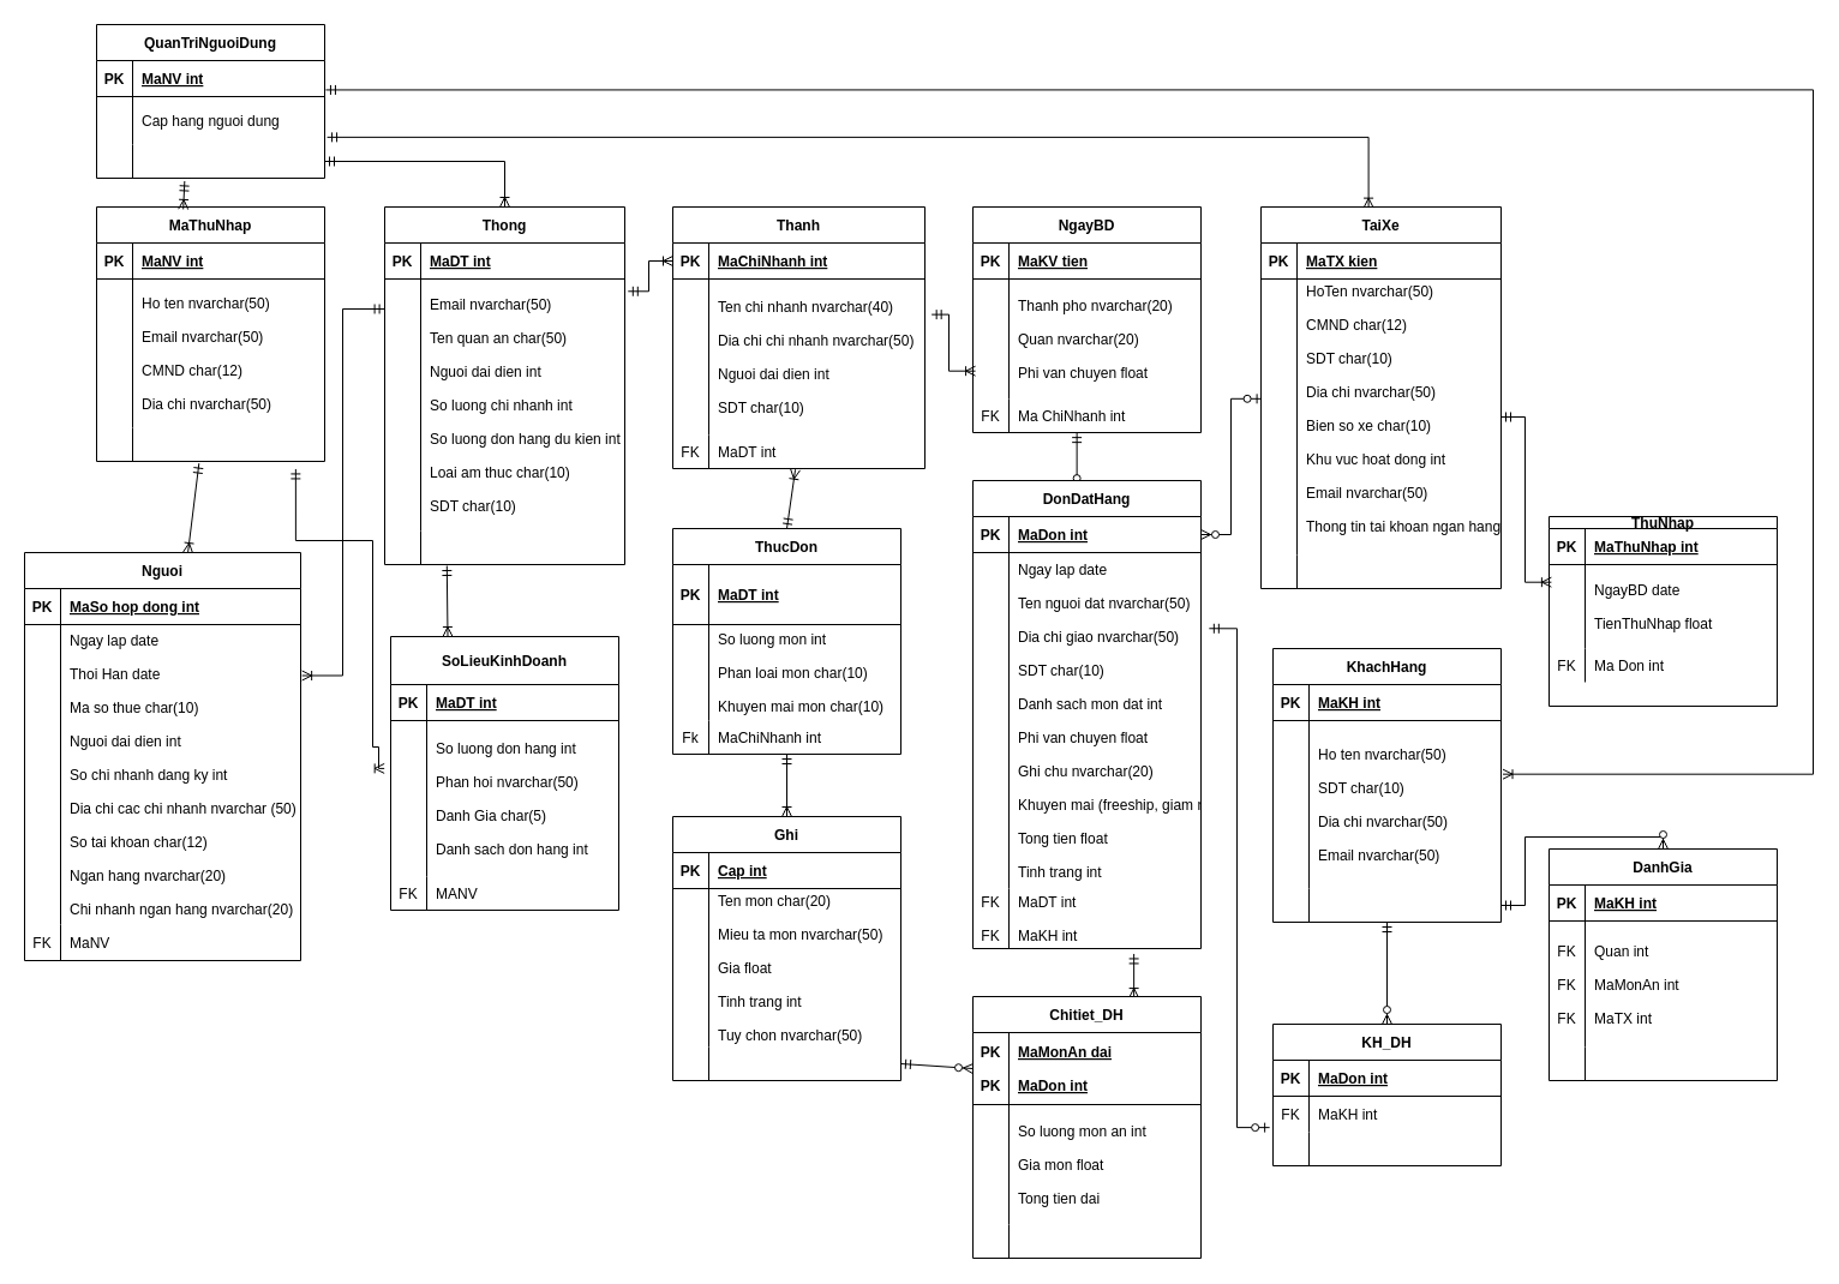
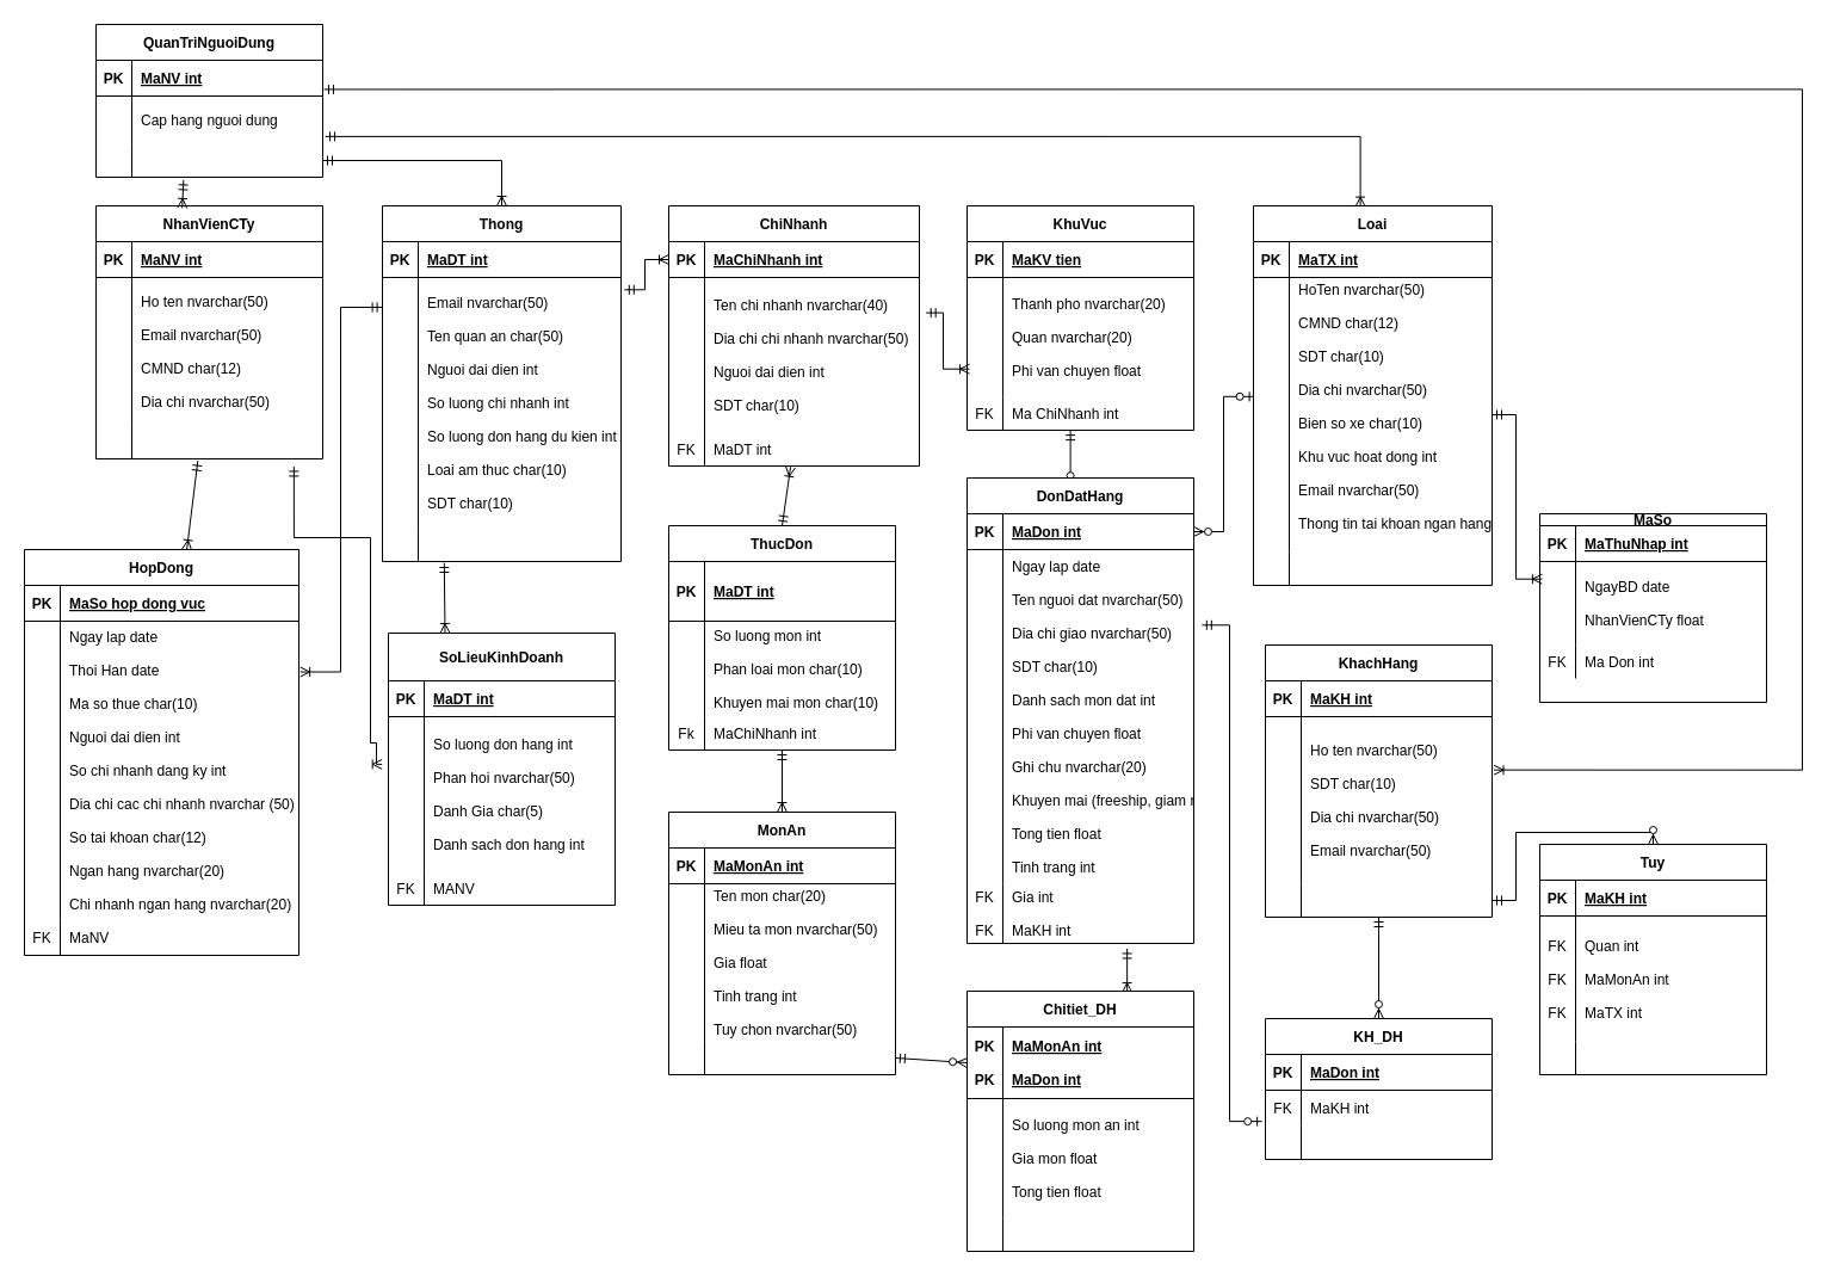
- <mxCell id="35" value="MaThuNhap" style="shape=table;startSize=30;container=1;collapsible=1;childLayout=tableLayout;fixedRows=1;rowLines=0;fontStyle=1;align=center;resizeLast=1;" vertex="1" parent="1"><mxGeometry x="80" y="172" width="190" height="212" as="geometry" /></mxCell>
+ <mxCell id="35" value="NhanVienCTy" style="shape=table;startSize=30;container=1;collapsible=1;childLayout=tableLayout;fixedRows=1;rowLines=0;fontStyle=1;align=center;resizeLast=1;" vertex="1" parent="1"><mxGeometry x="80" y="172" width="190" height="212" as="geometry" /></mxCell>
- <mxCell id="55" value="Thanh" style="shape=table;startSize=30;container=1;collapsible=1;childLayout=tableLayout;fixedRows=1;rowLines=0;fontStyle=1;align=center;resizeLast=1;" vertex="1" parent="1"><mxGeometry x="560" y="172" width="210" height="218" as="geometry" /></mxCell>
+ <mxCell id="55" value="ChiNhanh" style="shape=table;startSize=30;container=1;collapsible=1;childLayout=tableLayout;fixedRows=1;rowLines=0;fontStyle=1;align=center;resizeLast=1;" vertex="1" parent="1"><mxGeometry x="560" y="172" width="210" height="218" as="geometry" /></mxCell>
- <mxCell id="65" value="NgayBD" style="shape=table;startSize=30;container=1;collapsible=1;childLayout=tableLayout;fixedRows=1;rowLines=0;fontStyle=1;align=center;resizeLast=1;" vertex="1" parent="1"><mxGeometry x="810" y="172" width="190" height="188" as="geometry" /></mxCell>
+ <mxCell id="65" value="KhuVuc" style="shape=table;startSize=30;container=1;collapsible=1;childLayout=tableLayout;fixedRows=1;rowLines=0;fontStyle=1;align=center;resizeLast=1;" vertex="1" parent="1"><mxGeometry x="810" y="172" width="190" height="188" as="geometry" /></mxCell>
- <mxCell id="115" value="TaiXe" style="shape=table;startSize=30;container=1;collapsible=1;childLayout=tableLayout;fixedRows=1;rowLines=0;fontStyle=1;align=center;resizeLast=1;" vertex="1" parent="1"><mxGeometry x="1050" y="172" width="200" height="318" as="geometry" /></mxCell>
+ <mxCell id="115" value="Loai" style="shape=table;startSize=30;container=1;collapsible=1;childLayout=tableLayout;fixedRows=1;rowLines=0;fontStyle=1;align=center;resizeLast=1;" vertex="1" parent="1"><mxGeometry x="1050" y="172" width="200" height="318" as="geometry" /></mxCell>
- <mxCell id="118" value="MaTX kien" style="shape=partialRectangle;connectable=0;fillColor=none;top=0;left=0;bottom=0;right=0;align=left;spacingLeft=6;fontStyle=5;overflow=hidden;" vertex="1" parent="116"><mxGeometry x="30" width="170" height="30" as="geometry"><mxRectangle width="170" height="30" as="alternateBounds" /></mxGeometry></mxCell>
+ <mxCell id="118" value="MaTX int" style="shape=partialRectangle;connectable=0;fillColor=none;top=0;left=0;bottom=0;right=0;align=left;spacingLeft=6;fontStyle=5;overflow=hidden;" vertex="1" parent="116"><mxGeometry x="30" width="170" height="30" as="geometry"><mxRectangle width="170" height="30" as="alternateBounds" /></mxGeometry></mxCell>
- <mxCell id="157" value="ThuNhap" style="shape=table;startSize=10;container=1;collapsible=1;childLayout=tableLayout;fixedRows=1;rowLines=0;fontStyle=1;align=center;resizeLast=1;" vertex="1" parent="1"><mxGeometry x="1290" y="430" width="190" height="158" as="geometry" /></mxCell>
+ <mxCell id="157" value="MaSo" style="shape=table;startSize=10;container=1;collapsible=1;childLayout=tableLayout;fixedRows=1;rowLines=0;fontStyle=1;align=center;resizeLast=1;" vertex="1" parent="1"><mxGeometry x="1290" y="430" width="190" height="158" as="geometry" /></mxCell>
- <mxCell id="15" value="Nguoi" style="shape=table;startSize=30;container=1;collapsible=1;childLayout=tableLayout;fixedRows=1;rowLines=0;fontStyle=1;align=center;resizeLast=1;" vertex="1" parent="1"><mxGeometry x="20" y="460" width="230" height="340" as="geometry" /></mxCell>
+ <mxCell id="15" value="HopDong" style="shape=table;startSize=30;container=1;collapsible=1;childLayout=tableLayout;fixedRows=1;rowLines=0;fontStyle=1;align=center;resizeLast=1;" vertex="1" parent="1"><mxGeometry x="20" y="460" width="230" height="340" as="geometry" /></mxCell>
- <mxCell id="163" value="NgayBD date&#10;&#10;TienThuNhap float" style="shape=partialRectangle;connectable=0;fillColor=none;top=0;left=0;bottom=0;right=0;align=left;spacingLeft=6;overflow=hidden;" vertex="1" parent="161"><mxGeometry x="30" width="160" height="70" as="geometry"><mxRectangle width="160" height="70" as="alternateBounds" /></mxGeometry></mxCell>
+ <mxCell id="163" value="NgayBD date&#10;&#10;NhanVienCTy float" style="shape=partialRectangle;connectable=0;fillColor=none;top=0;left=0;bottom=0;right=0;align=left;spacingLeft=6;overflow=hidden;" vertex="1" parent="161"><mxGeometry x="30" width="160" height="70" as="geometry"><mxRectangle width="160" height="70" as="alternateBounds" /></mxGeometry></mxCell>
- <mxCell id="18" value="MaSo hop dong int" style="shape=partialRectangle;connectable=0;fillColor=none;top=0;left=0;bottom=0;right=0;align=left;spacingLeft=6;fontStyle=5;overflow=hidden;" vertex="1" parent="16"><mxGeometry x="30" width="200" height="30" as="geometry"><mxRectangle width="200" height="30" as="alternateBounds" /></mxGeometry></mxCell>
+ <mxCell id="18" value="MaSo hop dong vuc" style="shape=partialRectangle;connectable=0;fillColor=none;top=0;left=0;bottom=0;right=0;align=left;spacingLeft=6;fontStyle=5;overflow=hidden;" vertex="1" parent="16"><mxGeometry x="30" width="200" height="30" as="geometry"><mxRectangle width="200" height="30" as="alternateBounds" /></mxGeometry></mxCell>
- <mxCell id="85" value="Ghi" style="shape=table;startSize=30;container=1;collapsible=1;childLayout=tableLayout;fixedRows=1;rowLines=0;fontStyle=1;align=center;resizeLast=1;" vertex="1" parent="1"><mxGeometry x="560" y="680" width="190" height="220" as="geometry" /></mxCell>
+ <mxCell id="85" value="MonAn" style="shape=table;startSize=30;container=1;collapsible=1;childLayout=tableLayout;fixedRows=1;rowLines=0;fontStyle=1;align=center;resizeLast=1;" vertex="1" parent="1"><mxGeometry x="560" y="680" width="190" height="220" as="geometry" /></mxCell>
- <mxCell id="145" value="DanhGia" style="shape=table;startSize=30;container=1;collapsible=1;childLayout=tableLayout;fixedRows=1;rowLines=0;fontStyle=1;align=center;resizeLast=1;" vertex="1" parent="1"><mxGeometry x="1290" y="707" width="190" height="193" as="geometry" /></mxCell>
+ <mxCell id="145" value="Tuy" style="shape=table;startSize=30;container=1;collapsible=1;childLayout=tableLayout;fixedRows=1;rowLines=0;fontStyle=1;align=center;resizeLast=1;" vertex="1" parent="1"><mxGeometry x="1290" y="707" width="190" height="193" as="geometry" /></mxCell>
- <mxCell id="88" value="Cap int" style="shape=partialRectangle;connectable=0;fillColor=none;top=0;left=0;bottom=0;right=0;align=left;spacingLeft=6;fontStyle=5;overflow=hidden;" vertex="1" parent="86"><mxGeometry x="30" width="160" height="30" as="geometry"><mxRectangle width="160" height="30" as="alternateBounds" /></mxGeometry></mxCell>
+ <mxCell id="88" value="MaMonAn int" style="shape=partialRectangle;connectable=0;fillColor=none;top=0;left=0;bottom=0;right=0;align=left;spacingLeft=6;fontStyle=5;overflow=hidden;" vertex="1" parent="86"><mxGeometry x="30" width="160" height="30" as="geometry"><mxRectangle width="160" height="30" as="alternateBounds" /></mxGeometry></mxCell>
- <mxCell id="104" value="MaDT int&#10;&#10;MaKH int" style="shape=partialRectangle;connectable=0;fillColor=none;top=0;left=0;bottom=0;right=0;align=left;spacingLeft=6;overflow=hidden;" vertex="1" parent="102"><mxGeometry x="30" width="160" height="50" as="geometry"><mxRectangle width="160" height="50" as="alternateBounds" /></mxGeometry></mxCell>
+ <mxCell id="104" value="Gia int&#10;&#10;MaKH int" style="shape=partialRectangle;connectable=0;fillColor=none;top=0;left=0;bottom=0;right=0;align=left;spacingLeft=6;overflow=hidden;" vertex="1" parent="102"><mxGeometry x="30" width="160" height="50" as="geometry"><mxRectangle width="160" height="50" as="alternateBounds" /></mxGeometry></mxCell>
- <mxCell id="108" value="MaMonAn dai&#10;&#10;MaDon int" style="shape=partialRectangle;connectable=0;fillColor=none;top=0;left=0;bottom=0;right=0;align=left;spacingLeft=6;fontStyle=5;overflow=hidden;" vertex="1" parent="106"><mxGeometry x="30" width="160" height="60" as="geometry"><mxRectangle width="160" height="60" as="alternateBounds" /></mxGeometry></mxCell>
+ <mxCell id="108" value="MaMonAn int&#10;&#10;MaDon int" style="shape=partialRectangle;connectable=0;fillColor=none;top=0;left=0;bottom=0;right=0;align=left;spacingLeft=6;fontStyle=5;overflow=hidden;" vertex="1" parent="106"><mxGeometry x="30" width="160" height="60" as="geometry"><mxRectangle width="160" height="60" as="alternateBounds" /></mxGeometry></mxCell>
- <mxCell id="111" value="So luong mon an int&#10;&#10;Gia mon float&#10;&#10;Tong tien dai" style="shape=partialRectangle;connectable=0;fillColor=none;top=0;left=0;bottom=0;right=0;align=left;spacingLeft=6;overflow=hidden;" vertex="1" parent="109"><mxGeometry x="30" width="160" height="100" as="geometry"><mxRectangle width="160" height="100" as="alternateBounds" /></mxGeometry></mxCell>
+ <mxCell id="111" value="So luong mon an int&#10;&#10;Gia mon float&#10;&#10;Tong tien float" style="shape=partialRectangle;connectable=0;fillColor=none;top=0;left=0;bottom=0;right=0;align=left;spacingLeft=6;overflow=hidden;" vertex="1" parent="109"><mxGeometry x="30" width="160" height="100" as="geometry"><mxRectangle width="160" height="100" as="alternateBounds" /></mxGeometry></mxCell>
